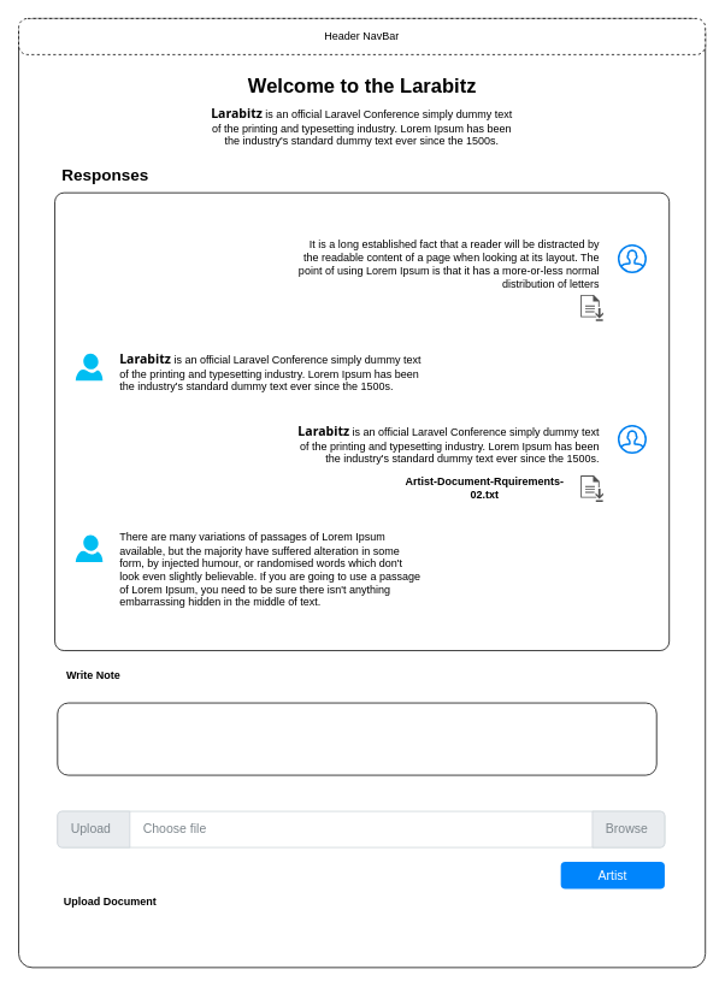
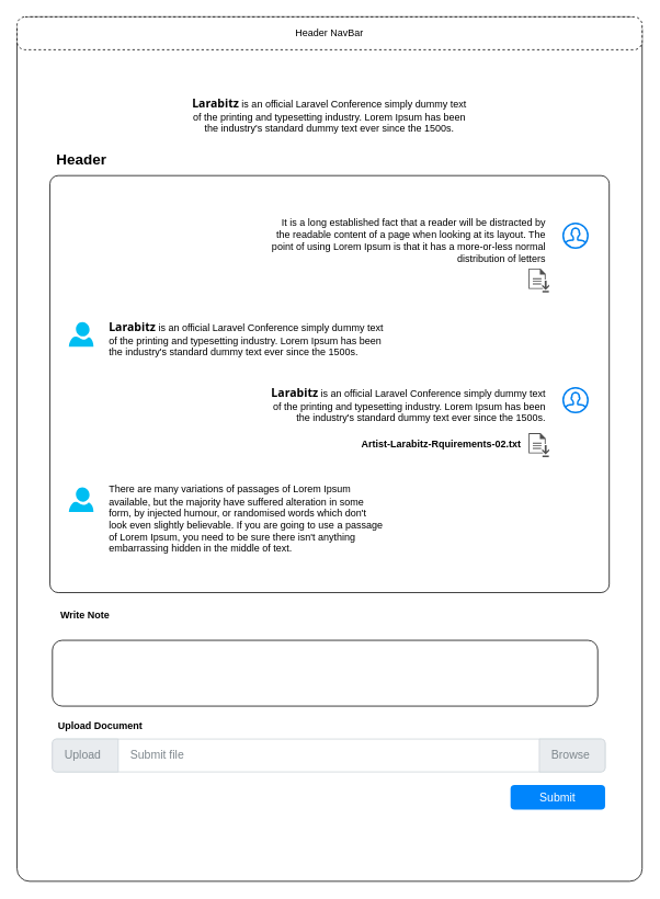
- <mxCell id="4" value="Welcome to the Larabitz" style="text;html=1;strokeColor=none;fillColor=none;align=center;verticalAlign=middle;whiteSpace=wrap;rounded=0;fontSize=22;fontStyle=1" vertex="1" parent="1"><mxGeometry x="267.5" y="80" width="265" height="30" as="geometry" /></mxCell>
- <mxCell id="8" value="&lt;h1 style=&quot;font-size: 18px;&quot;&gt;Responses&lt;/h1&gt;" style="text;html=1;strokeColor=none;fillColor=none;spacing=5;spacingTop=-20;whiteSpace=wrap;overflow=hidden;rounded=0;fontSize=18;" vertex="1" parent="6"><mxGeometry x="3" width="108" height="22" as="geometry" /></mxCell>
+ <mxCell id="8" value="&lt;h1 style=&quot;font-size: 18px;&quot;&gt;Header&lt;/h1&gt;" style="text;html=1;strokeColor=none;fillColor=none;spacing=5;spacingTop=-20;whiteSpace=wrap;overflow=hidden;rounded=0;fontSize=18;" vertex="1" parent="6"><mxGeometry x="3" width="108" height="22" as="geometry" /></mxCell>
- <mxCell id="19" value="Artist-Document-Rquirements-02.txt" style="text;html=1;strokeColor=none;fillColor=none;align=center;verticalAlign=middle;whiteSpace=wrap;rounded=0;fontStyle=1" vertex="1" parent="17"><mxGeometry x="-20" width="200" height="30" as="geometry" /></mxCell>
+ <mxCell id="19" value="Artist-Larabitz-Rquirements-02.txt" style="text;html=1;strokeColor=none;fillColor=none;align=center;verticalAlign=middle;whiteSpace=wrap;rounded=0;fontStyle=1" vertex="1" parent="17"><mxGeometry x="-20" width="200" height="30" as="geometry" /></mxCell>
- <mxCell id="29" value="Choose file" style="html=1;shadow=0;dashed=0;shape=mxgraph.bootstrap.rrect;rSize=5;strokeColor=#CED4DA;html=1;whiteSpace=wrap;fillColor=#FFFFFF;fontColor=#7D868C;align=left;spacing=15;spacingLeft=80;fontSize=14;" vertex="1" parent="1"><mxGeometry x="63" y="898" width="672" height="40" as="geometry" /></mxCell>
+ <mxCell id="29" value="Submit file" style="html=1;shadow=0;dashed=0;shape=mxgraph.bootstrap.rrect;rSize=5;strokeColor=#CED4DA;html=1;whiteSpace=wrap;fillColor=#FFFFFF;fontColor=#7D868C;align=left;spacing=15;spacingLeft=80;fontSize=14;" vertex="1" parent="1"><mxGeometry x="63" y="898" width="672" height="40" as="geometry" /></mxCell>
- <mxCell id="27" value="&lt;font style=&quot;font-size: 14px;&quot;&gt;Artist&lt;/font&gt;" style="html=1;shadow=0;dashed=0;shape=mxgraph.bootstrap.rrect;rSize=5;strokeColor=none;strokeWidth=1;fillColor=#0085FC;fontColor=#FFFFFF;whiteSpace=wrap;align=center;verticalAlign=middle;spacingLeft=0;fontStyle=0;fontSize=16;spacing=5;" vertex="1" parent="1"><mxGeometry x="620" y="954" width="115" height="30" as="geometry" /></mxCell>
+ <mxCell id="27" value="&lt;font style=&quot;font-size: 14px;&quot;&gt;Submit&lt;/font&gt;" style="html=1;shadow=0;dashed=0;shape=mxgraph.bootstrap.rrect;rSize=5;strokeColor=none;strokeWidth=1;fillColor=#0085FC;fontColor=#FFFFFF;whiteSpace=wrap;align=center;verticalAlign=middle;spacingLeft=0;fontStyle=0;fontSize=16;spacing=5;" vertex="1" parent="1"><mxGeometry x="620" y="954" width="115" height="30" as="geometry" /></mxCell>
- <mxCell id="32" value="Upload Document" style="text;html=1;strokeColor=none;fillColor=none;align=center;verticalAlign=middle;whiteSpace=wrap;rounded=0;fontStyle=1" vertex="1" parent="1"><mxGeometry x="63" y="983" width="117" height="30" as="geometry" /></mxCell>
+ <mxCell id="32" value="Upload Document" style="text;html=1;strokeColor=none;fillColor=none;align=center;verticalAlign=middle;whiteSpace=wrap;rounded=0;fontStyle=1" vertex="1" parent="1"><mxGeometry x="63" y="868" width="117" height="30" as="geometry" /></mxCell>
